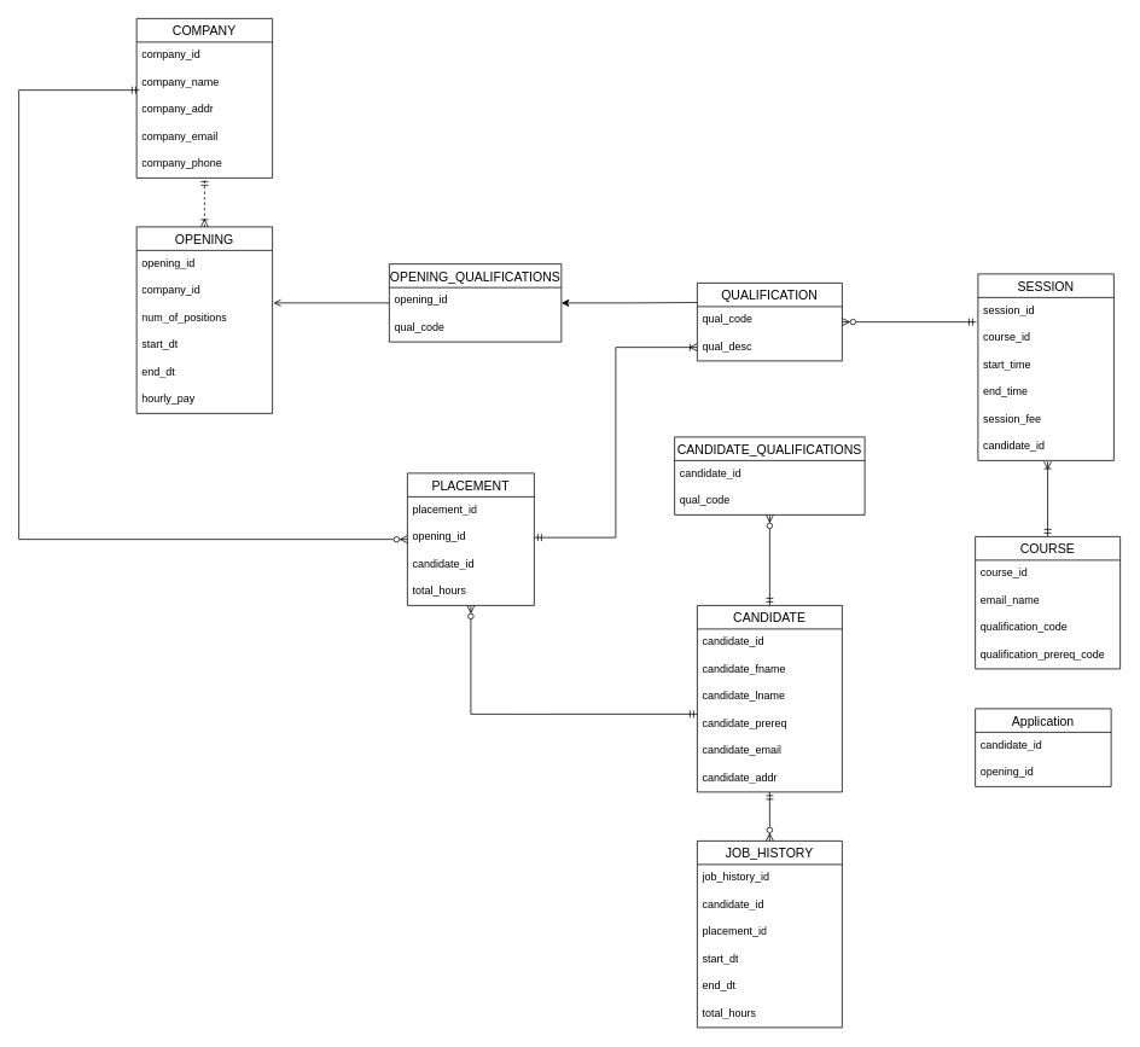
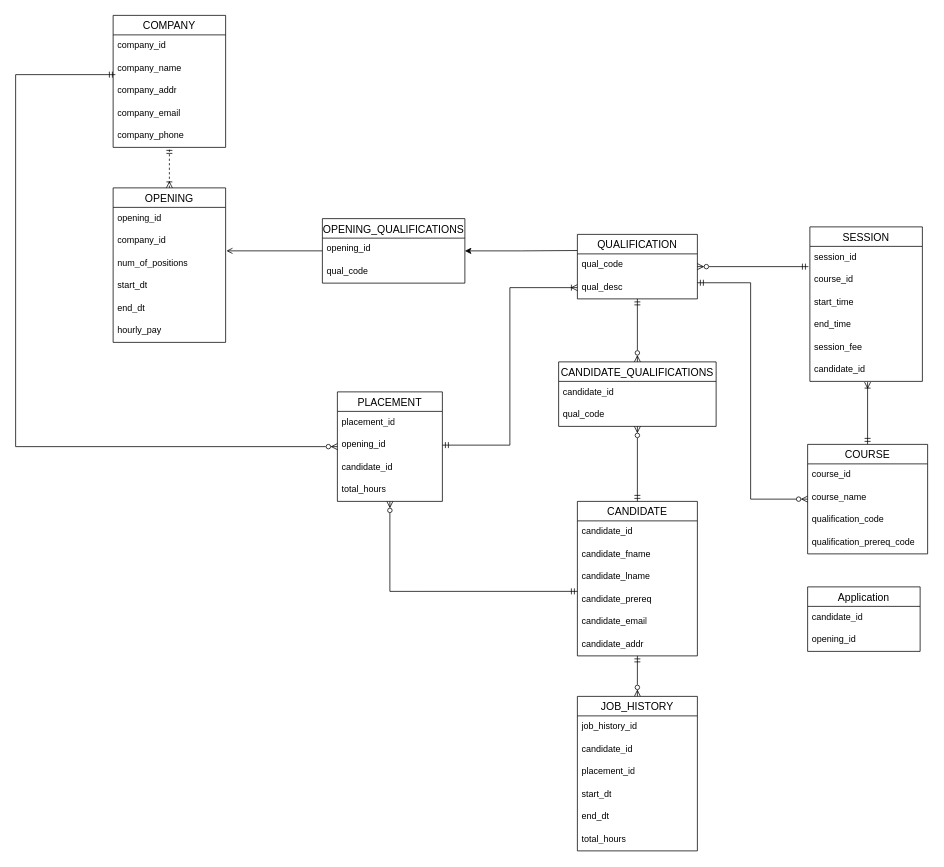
+ <mxCell id="10" style="edgeStyle=orthogonalEdgeStyle;rounded=0;orthogonalLoop=1;jettySize=auto;html=1;entryX=0.5;entryY=0;entryDx=0;entryDy=0;startArrow=ERmandOne;startFill=0;endArrow=ERzeroToMany;endFill=0;" edge="1" parent="1" source="12" target="16"><mxGeometry relative="1" as="geometry" /></mxCell>
+ <mxCell id="20" style="edgeStyle=orthogonalEdgeStyle;rounded=0;orthogonalLoop=1;jettySize=auto;html=1;entryX=1;entryY=0.75;entryDx=0;entryDy=0;startArrow=ERzeroToMany;startFill=0;endArrow=ERmandOne;endFill=0;" edge="1" parent="1" source="21" target="12"><mxGeometry relative="1" as="geometry"><mxPoint x="999" y="382" as="targetPoint" /><Array as="points"><mxPoint x="1000" y="665" /><mxPoint x="1000" y="377" /></Array></mxGeometry></mxCell>
- <mxCell id="23" value="email_name" style="text;strokeColor=none;fillColor=none;spacingLeft=4;spacingRight=4;overflow=hidden;rotatable=0;points=[[0,0.5],[1,0.5]];portConstraint=eastwest;fontSize=12;whiteSpace=wrap;html=1;" vertex="1" parent="21"><mxGeometry y="56" width="160" height="30" as="geometry" /></mxCell>
+ <mxCell id="23" value="course_name" style="text;strokeColor=none;fillColor=none;spacingLeft=4;spacingRight=4;overflow=hidden;rotatable=0;points=[[0,0.5],[1,0.5]];portConstraint=eastwest;fontSize=12;whiteSpace=wrap;html=1;" vertex="1" parent="21"><mxGeometry y="56" width="160" height="30" as="geometry" /></mxCell>
